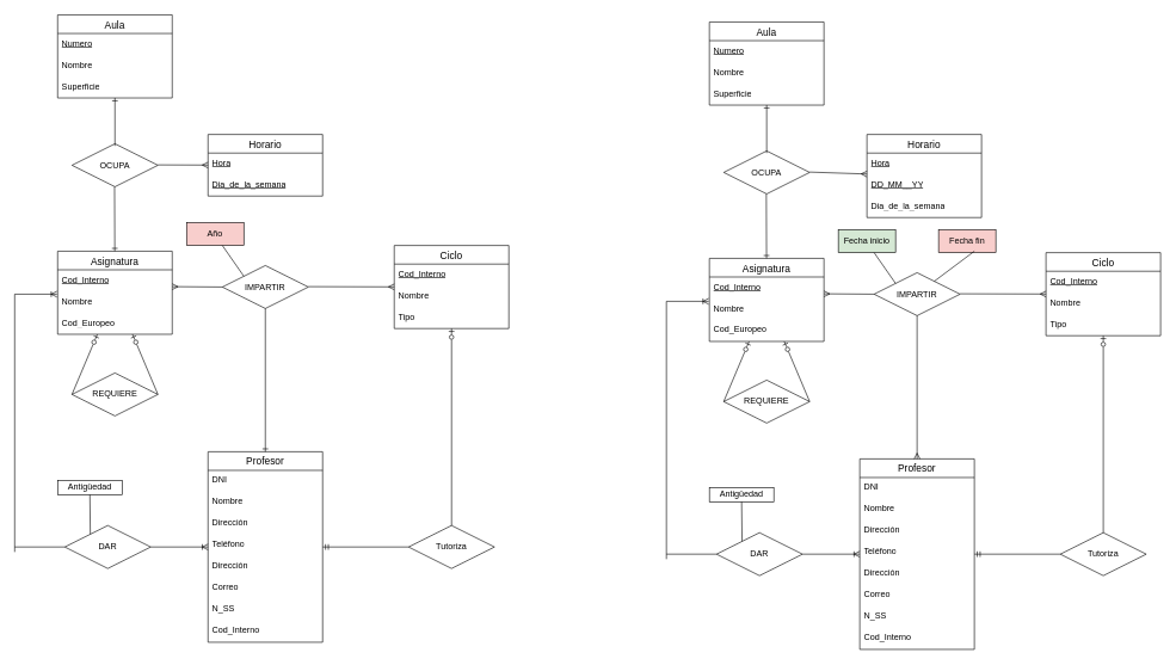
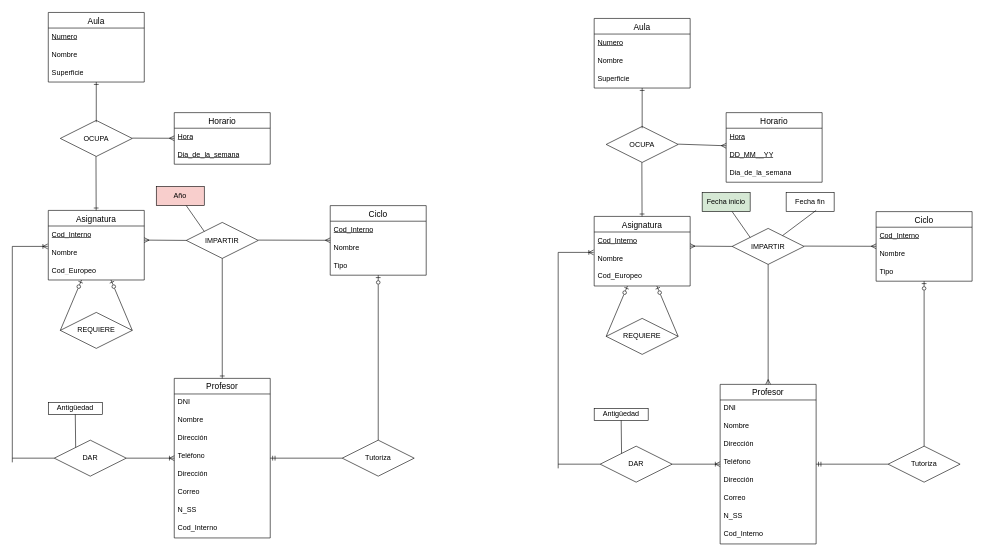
- <mxCell id="97" value="&lt;div&gt;Fecha fin&lt;br&gt;&lt;/div&gt;" style="whiteSpace=wrap;html=1;align=center;fillColor=#f8cecc;" vertex="1" parent="1"><mxGeometry x="1310" y="320" width="80" height="32" as="geometry" /></mxCell>
+ <mxCell id="97" value="&lt;div&gt;Fecha fin&lt;br&gt;&lt;/div&gt;" style="whiteSpace=wrap;html=1;align=center;" vertex="1" parent="1"><mxGeometry x="1310" y="320" width="80" height="32" as="geometry" /></mxCell>
